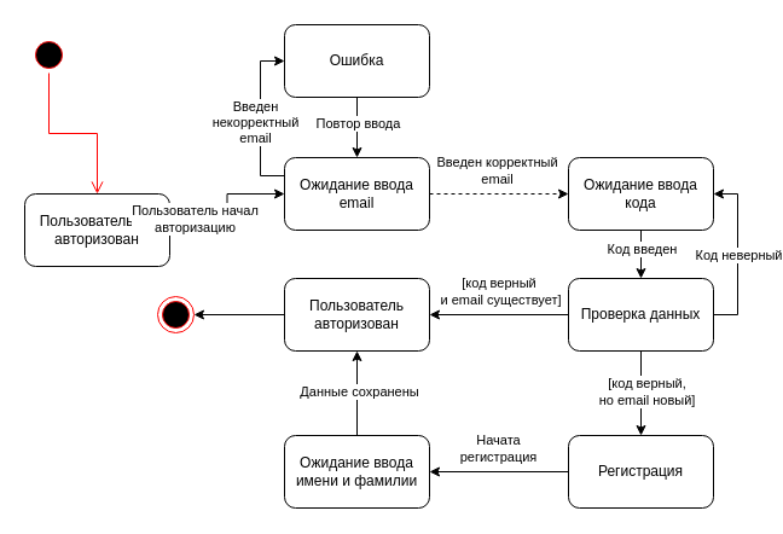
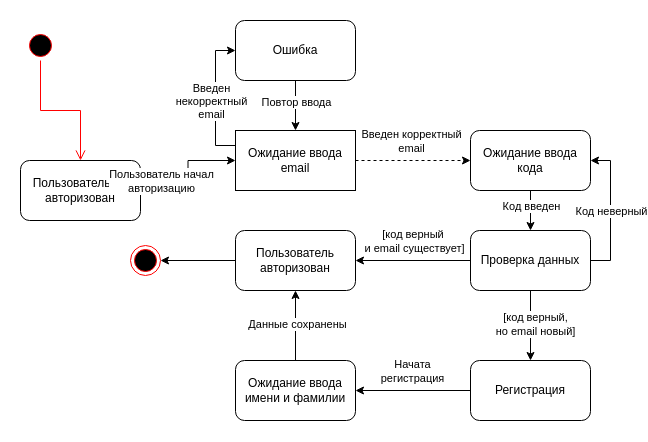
- <mxCell id="8" value="Ожидание ввода email" style="rounded=1;whiteSpace=wrap;html=1;" vertex="1" parent="1"><mxGeometry x="235" y="130" width="120" height="60" as="geometry" /></mxCell>
+ <mxCell id="8" value="Ожидание ввода email" style="whiteSpace=wrap;html=1;rounded=0;" vertex="1" parent="1"><mxGeometry x="235" y="130" width="120" height="60" as="geometry" /></mxCell>
